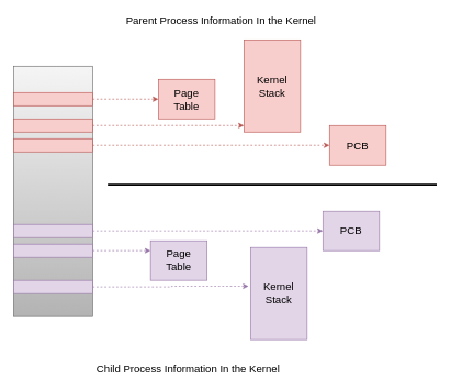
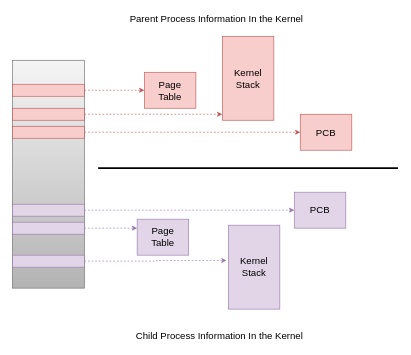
- <mxCell id="21" value="&lt;font style=&quot;font-size: 16px&quot;&gt;Parent Process Information In the Kernel&lt;/font&gt;" style="text;html=1;align=center;verticalAlign=middle;resizable=0;points=[];autosize=1;" vertex="1" parent="1"><mxGeometry x="185" y="20" width="300" height="20" as="geometry" /></mxCell>
+ <mxCell id="21" value="&lt;font style=&quot;font-size: 16px&quot;&gt;Parent Process Information In the Kernel&lt;/font&gt;" style="text;html=1;align=center;verticalAlign=middle;resizable=0;points=[];autosize=1;" vertex="1" parent="1"><mxGeometry x="210" y="20" width="300" height="20" as="geometry" /></mxCell>
- <mxCell id="22" value="&lt;font style=&quot;font-size: 16px&quot;&gt;Child Process Information In the Kernel&lt;/font&gt;" style="text;html=1;align=center;verticalAlign=middle;resizable=0;points=[];autosize=1;" vertex="1" parent="1"><mxGeometry x="140" y="550" width="290" height="20" as="geometry" /></mxCell>
+ <mxCell id="22" value="&lt;font style=&quot;font-size: 16px&quot;&gt;Child Process Information In the Kernel&lt;/font&gt;" style="text;html=1;align=center;verticalAlign=middle;resizable=0;points=[];autosize=1;" vertex="1" parent="1"><mxGeometry x="220" y="550" width="290" height="20" as="geometry" /></mxCell>
